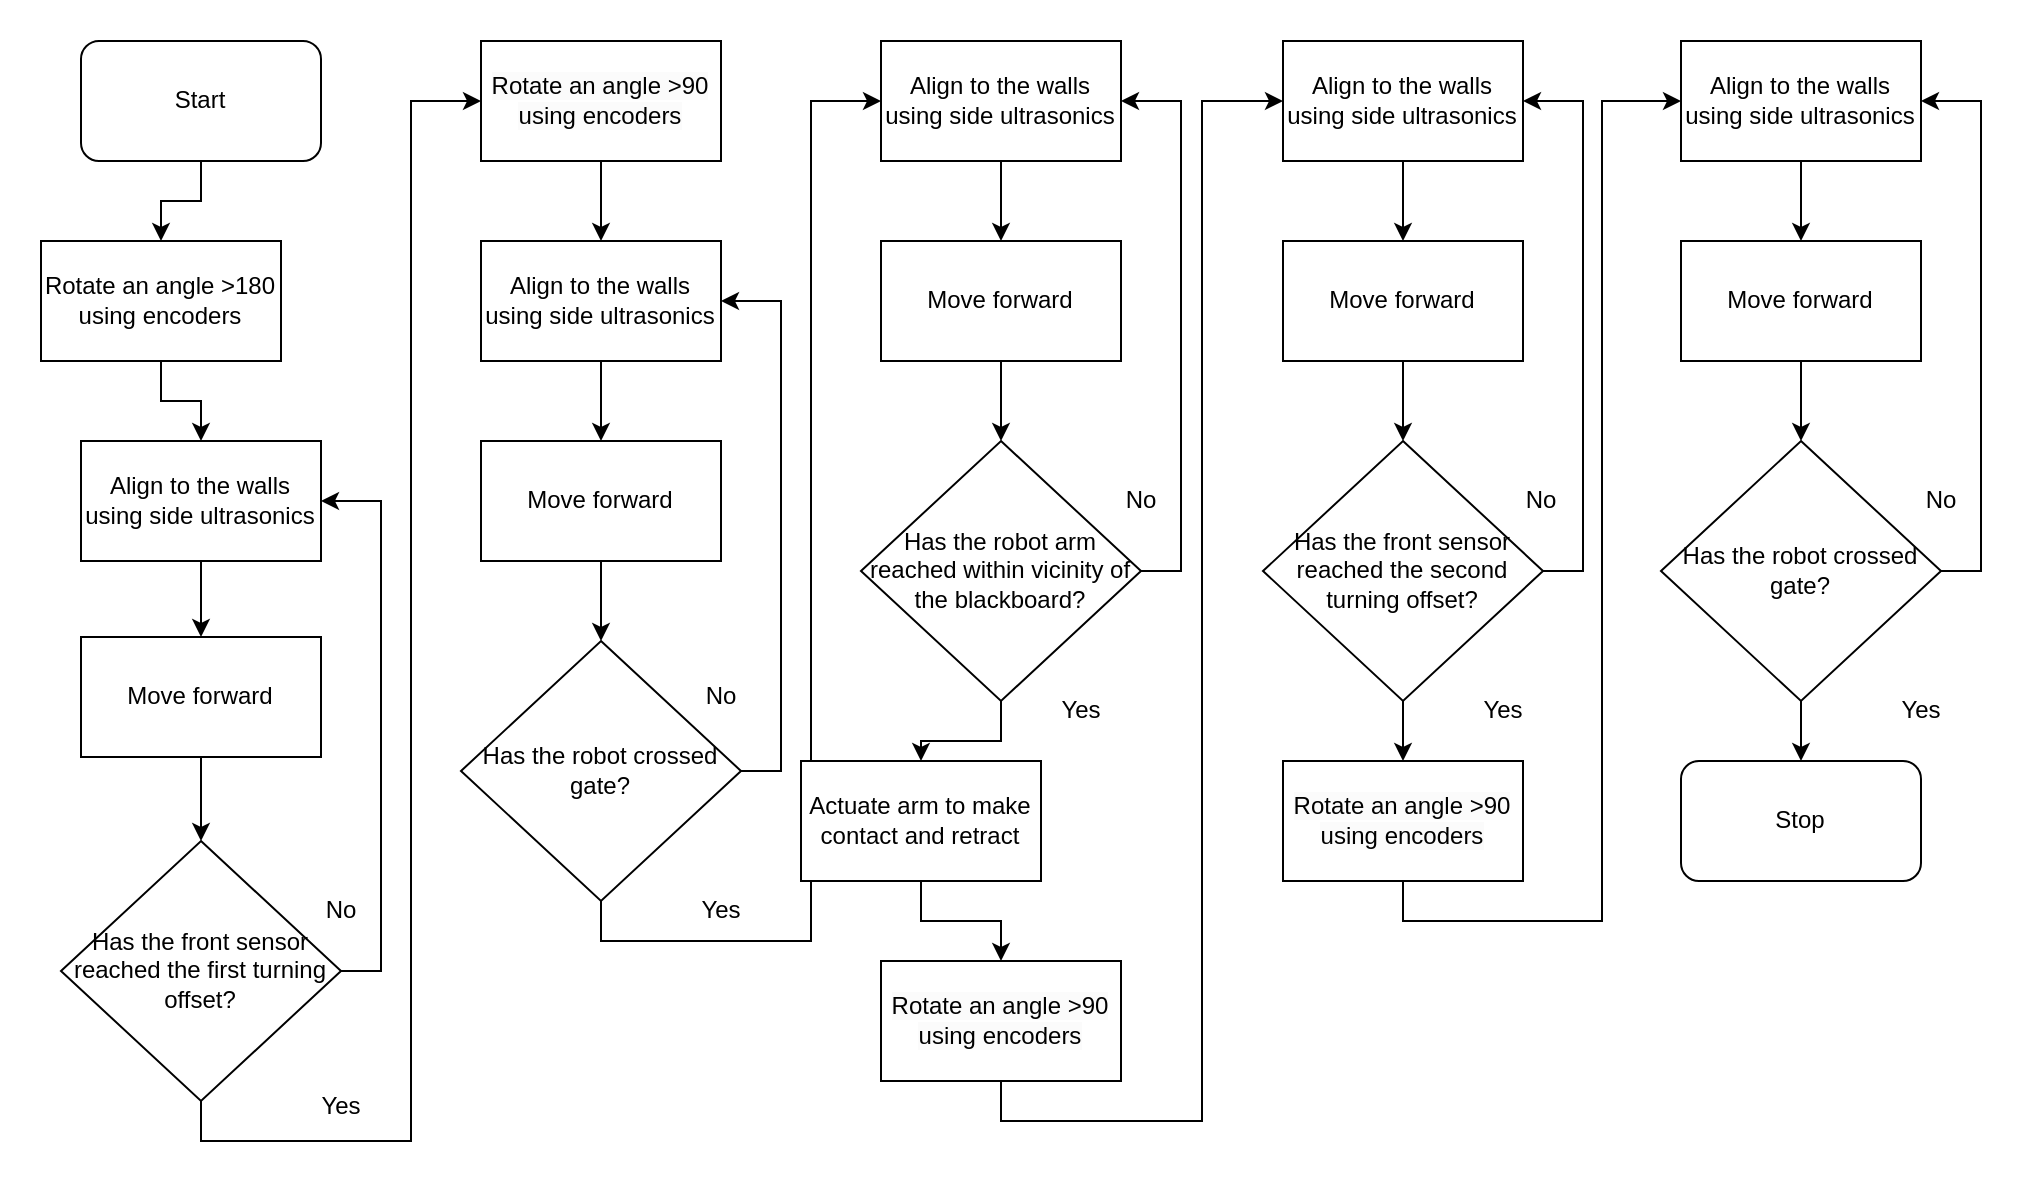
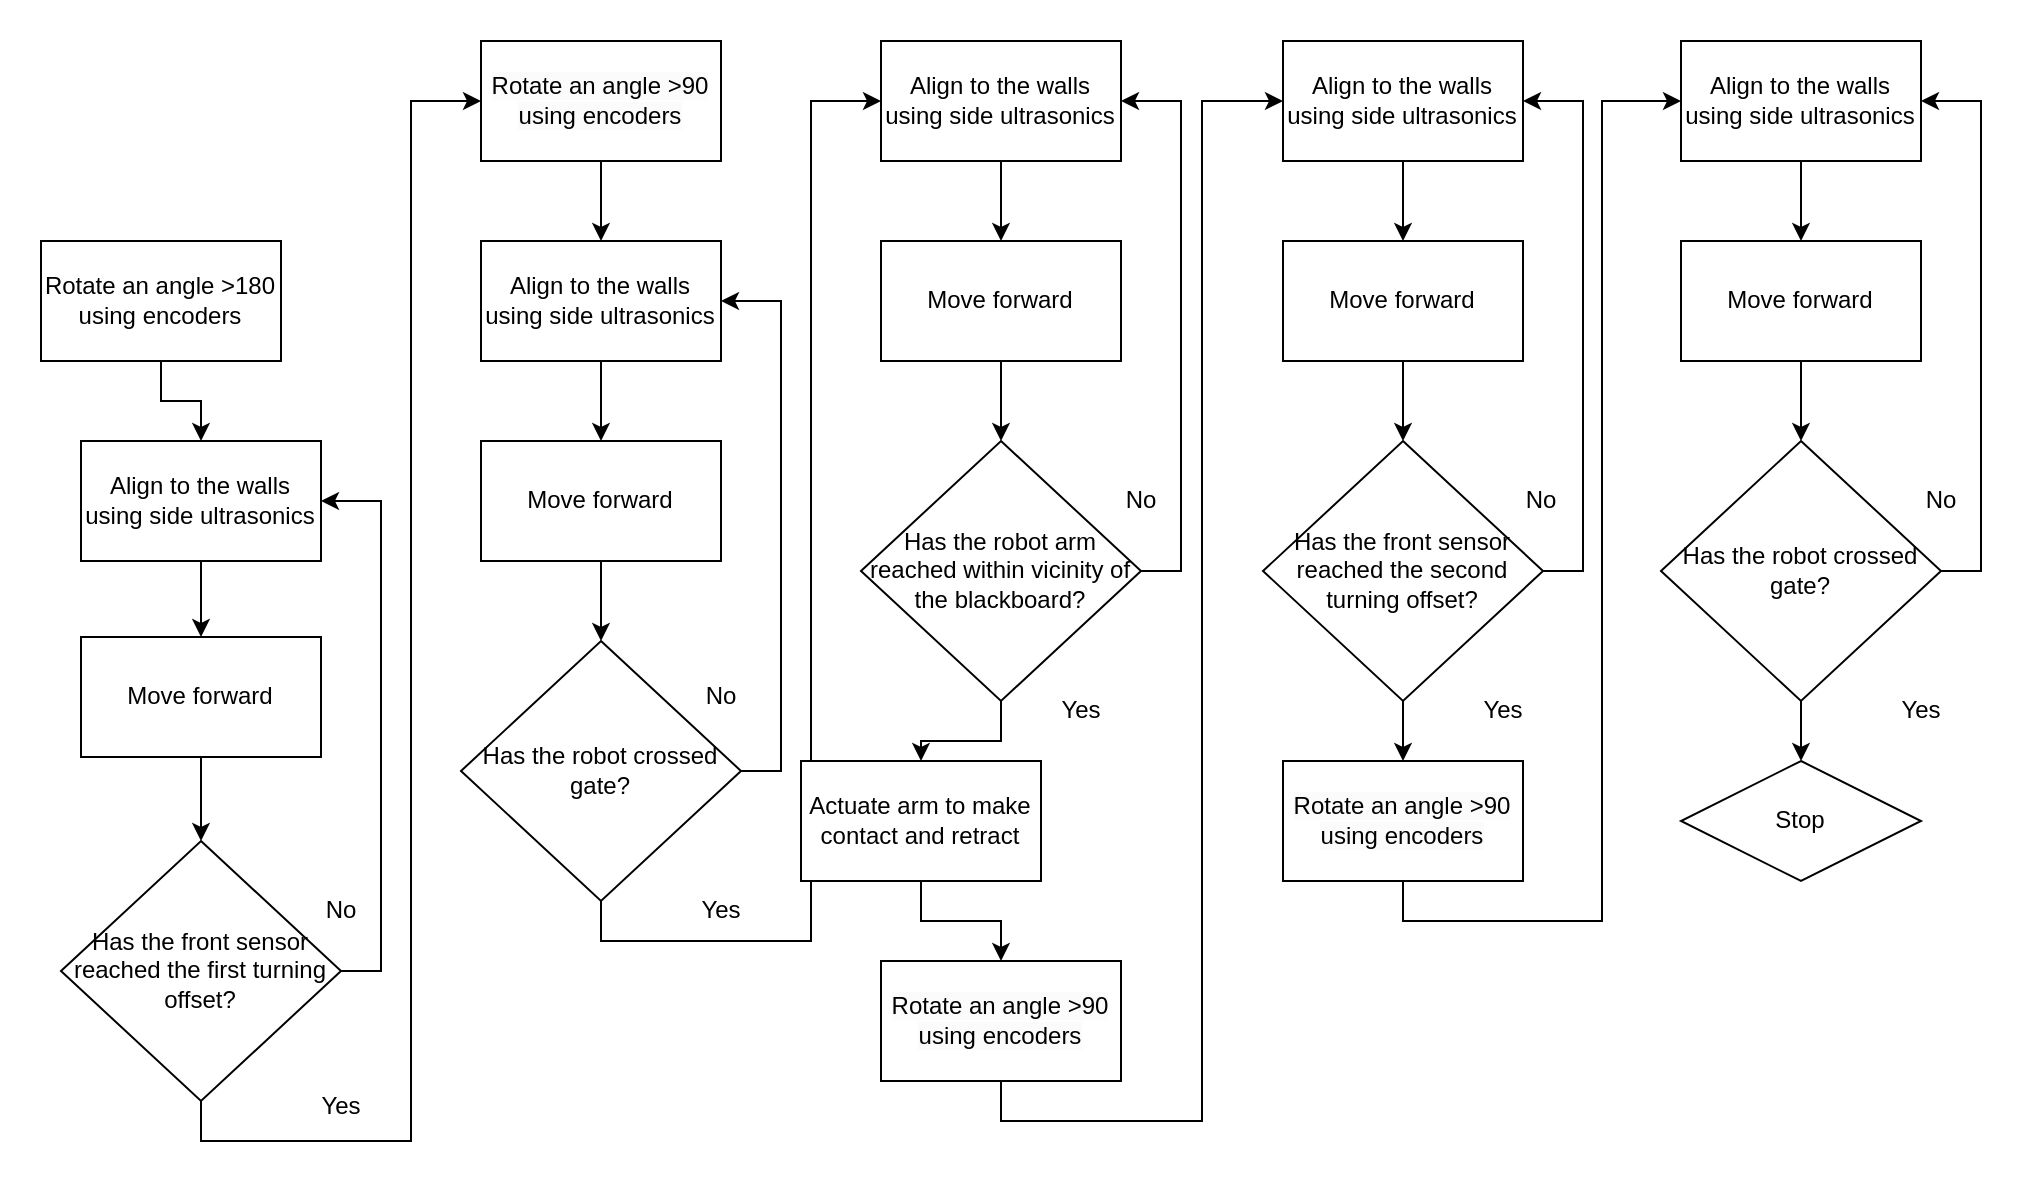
- <mxCell id="3" value="Start" style="rounded=1;whiteSpace=wrap;html=1;fontSize=12;glass=0;strokeWidth=1;shadow=0;" vertex="1" parent="1"><mxGeometry x="40" y="20" width="120" height="60" as="geometry" /></mxCell>
- <mxCell id="2" style="edgeStyle=orthogonalEdgeStyle;rounded=0;orthogonalLoop=1;jettySize=auto;html=1;exitX=0.5;exitY=1;exitDx=0;exitDy=0;entryX=0.5;entryY=0;entryDx=0;entryDy=0;" edge="1" parent="1" source="3" target="9"><mxGeometry relative="1" as="geometry" /></mxCell>
- <mxCell id="50" value="Stop" style="rounded=1;whiteSpace=wrap;html=1;fontSize=12;glass=0;strokeWidth=1;shadow=0;" vertex="1" parent="1"><mxGeometry x="840" y="380" width="120" height="60" as="geometry" /></mxCell>
+ <mxCell id="50" value="Stop" style="rhombus;whiteSpace=wrap;html=1;fontSize=12;glass=0;strokeWidth=1;shadow=0;" vertex="1" parent="1"><mxGeometry x="840" y="380" width="120" height="60" as="geometry" /></mxCell>
